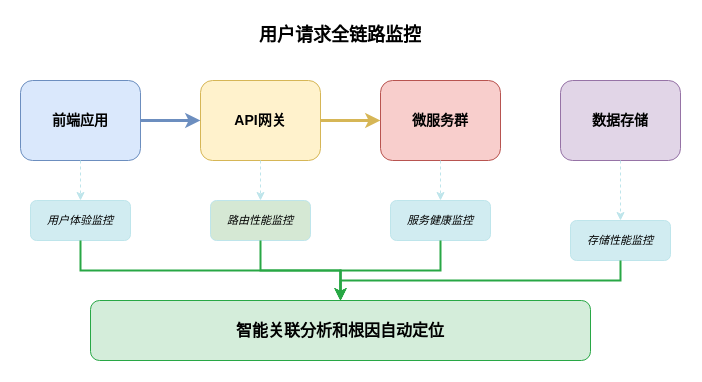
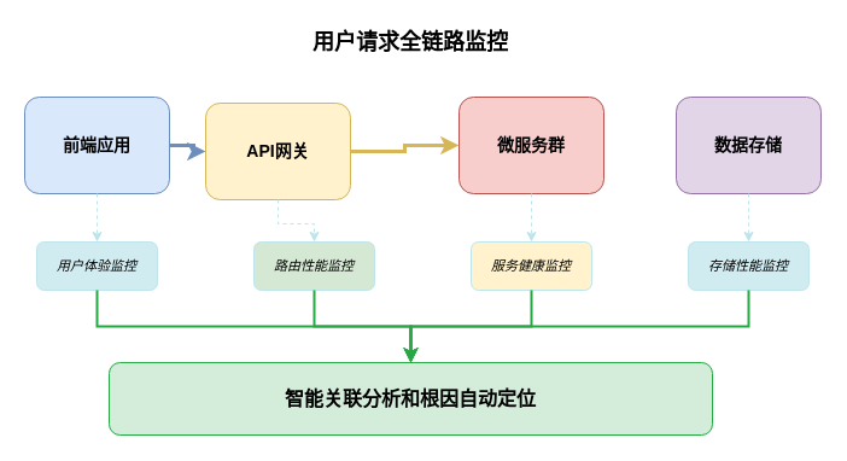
- <mxCell id="4" value="API网关" style="rounded=1;whiteSpace=wrap;html=1;fillColor=#fff2cc;strokeColor=#d6b656;fontSize=14;fontStyle=1;" parent="1" vertex="1"><mxGeometry x="200" y="80" width="120" height="80" as="geometry" /></mxCell>
+ <mxCell id="4" value="API网关" style="rounded=1;whiteSpace=wrap;html=1;fillColor=#fff2cc;strokeColor=#d6b656;fontSize=14;fontStyle=1;" parent="1" vertex="1"><mxGeometry x="170" y="85" width="120" height="80" as="geometry" /></mxCell>
- <mxCell id="11" value="服务健康监控" style="rounded=1;whiteSpace=wrap;html=1;fillColor=#d1ecf1;strokeColor=#bee5eb;fontSize=11;fontStyle=2;" parent="1" vertex="1"><mxGeometry x="390" y="200" width="100" height="40" as="geometry" /></mxCell>
+ <mxCell id="11" value="服务健康监控" style="rounded=1;whiteSpace=wrap;html=1;fillColor=#fff2cc;strokeColor=#bee5eb;fontSize=11;fontStyle=2;" parent="1" vertex="1"><mxGeometry x="390" y="200" width="100" height="40" as="geometry" /></mxCell>
- <mxCell id="12" value="存储性能监控" style="rounded=1;whiteSpace=wrap;html=1;fillColor=#d1ecf1;strokeColor=#bee5eb;fontSize=11;fontStyle=2;" parent="1" vertex="1"><mxGeometry x="570" y="220" width="100" height="40" as="geometry" /></mxCell>
+ <mxCell id="12" value="存储性能监控" style="rounded=1;whiteSpace=wrap;html=1;fillColor=#d1ecf1;strokeColor=#bee5eb;fontSize=11;fontStyle=2;" parent="1" vertex="1"><mxGeometry x="570" y="200" width="100" height="40" as="geometry" /></mxCell>
